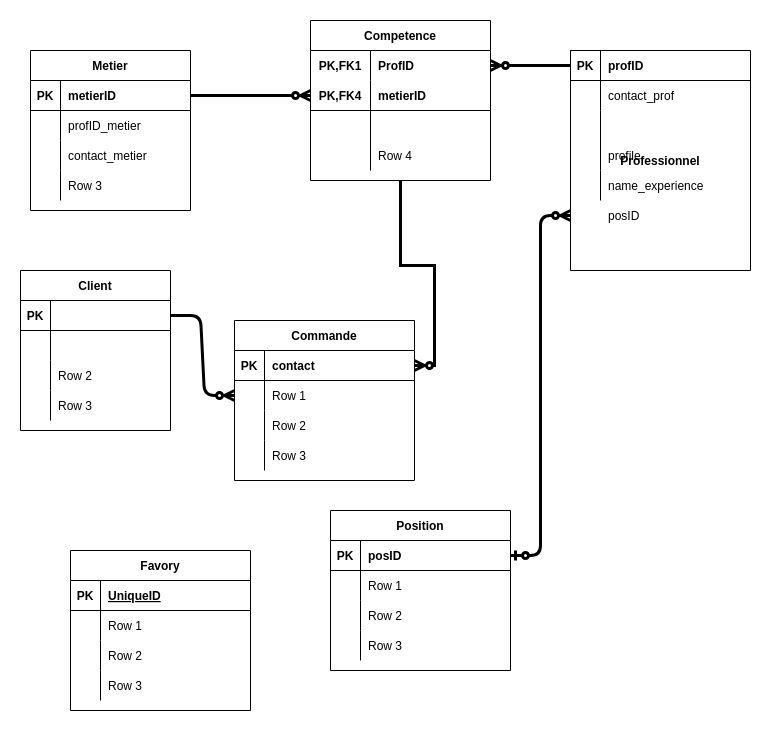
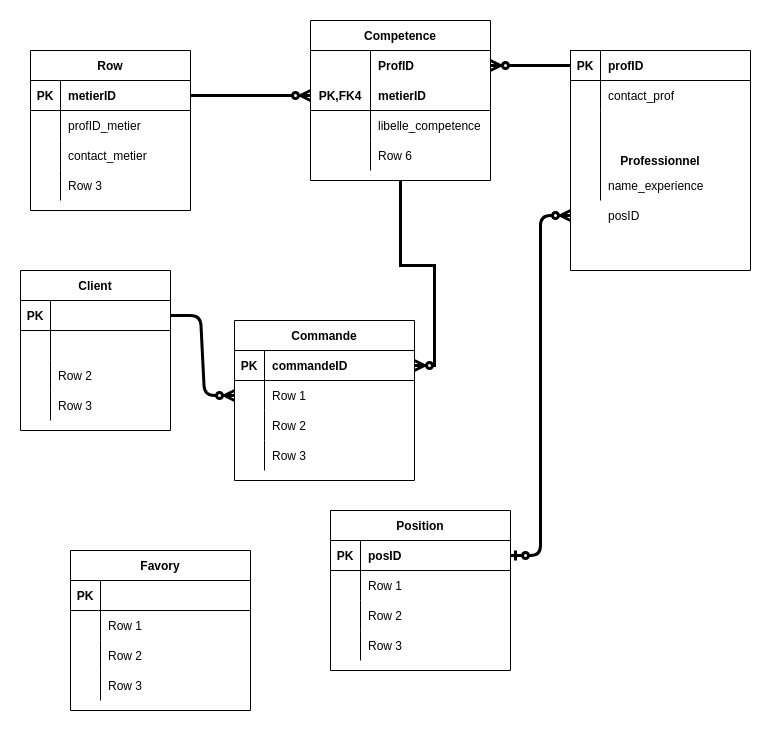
- <mxCell id="2" value="Metier" style="shape=table;startSize=30;container=1;collapsible=1;childLayout=tableLayout;fixedRows=1;rowLines=0;fontStyle=1;align=center;resizeLast=1;" parent="1" vertex="1"><mxGeometry x="30" y="50" width="160" height="160" as="geometry" /></mxCell>
+ <mxCell id="2" value="Row" style="shape=table;startSize=30;container=1;collapsible=1;childLayout=tableLayout;fixedRows=1;rowLines=0;fontStyle=1;align=center;resizeLast=1;" parent="1" vertex="1"><mxGeometry x="30" y="50" width="160" height="160" as="geometry" /></mxCell>
- <mxCell id="35" value="PK,FK1" style="shape=partialRectangle;connectable=0;fillColor=none;top=0;left=0;bottom=0;right=0;fontStyle=1;overflow=hidden;" parent="34" vertex="1"><mxGeometry width="60" height="30" as="geometry" /></mxCell>
+ <mxCell id="42" value="libelle_competence" style="shape=partialRectangle;connectable=0;fillColor=none;top=0;left=0;bottom=0;right=0;align=left;spacingLeft=6;overflow=hidden;" parent="40" vertex="1"><mxGeometry x="60" width="120" height="30" as="geometry" /></mxCell>
- <mxCell id="45" value="Row 4" style="shape=partialRectangle;connectable=0;fillColor=none;top=0;left=0;bottom=0;right=0;align=left;spacingLeft=6;overflow=hidden;" parent="43" vertex="1"><mxGeometry x="60" width="120" height="30" as="geometry" /></mxCell>
+ <mxCell id="45" value="Row 6" style="shape=partialRectangle;connectable=0;fillColor=none;top=0;left=0;bottom=0;right=0;align=left;spacingLeft=6;overflow=hidden;" parent="43" vertex="1"><mxGeometry x="60" width="120" height="30" as="geometry" /></mxCell>
- <mxCell id="26" value="profile" style="shape=partialRectangle;connectable=0;fillColor=none;top=0;left=0;bottom=0;right=0;align=left;spacingLeft=6;overflow=hidden;" parent="24" vertex="1"><mxGeometry x="30" width="150" height="30" as="geometry" /></mxCell>
- <mxCell id="62" value="contact" style="shape=partialRectangle;connectable=0;fillColor=none;top=0;left=0;bottom=0;right=0;align=left;spacingLeft=6;fontStyle=1;overflow=hidden;" parent="60" vertex="1"><mxGeometry x="30" width="150" height="30" as="geometry" /></mxCell>
+ <mxCell id="62" value="commandeID" style="shape=partialRectangle;connectable=0;fillColor=none;top=0;left=0;bottom=0;right=0;align=left;spacingLeft=6;fontStyle=1;overflow=hidden;" parent="60" vertex="1"><mxGeometry x="30" width="150" height="30" as="geometry" /></mxCell>
- <mxCell id="88" value="UniqueID" style="shape=partialRectangle;connectable=0;fillColor=none;top=0;left=0;bottom=0;right=0;align=left;spacingLeft=6;fontStyle=5;overflow=hidden;" parent="86" vertex="1"><mxGeometry x="30" width="150" height="30" as="geometry" /></mxCell>
